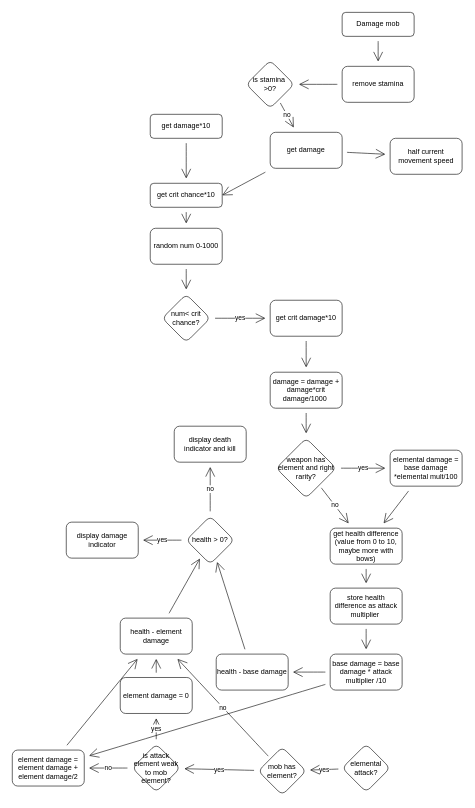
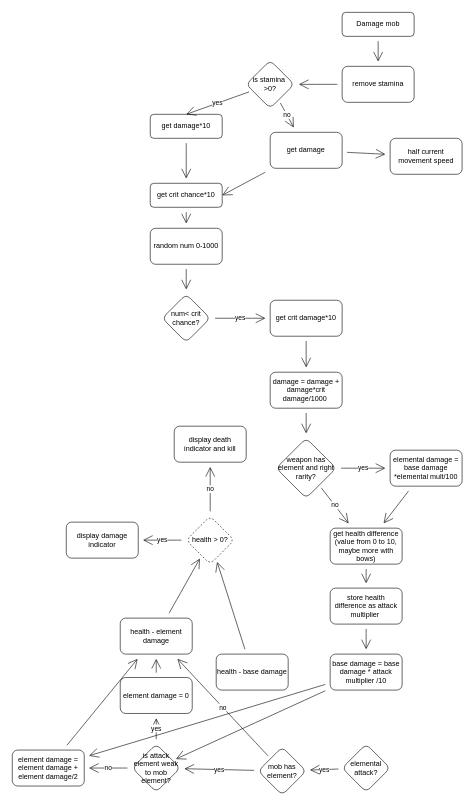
+ <mxCell id="51" value="yes" style="edgeStyle=none;curved=1;rounded=0;orthogonalLoop=1;jettySize=auto;html=1;entryX=0.5;entryY=0;entryDx=0;entryDy=0;endArrow=open;startSize=14;endSize=14;sourcePerimeterSpacing=8;targetPerimeterSpacing=8;" edge="1" parent="1" source="53" target="5"><mxGeometry relative="1" as="geometry" /></mxCell>
- <mxCell id="46" value="health &amp;gt; 0?" style="rhombus;whiteSpace=wrap;html=1;rounded=1;glass=0;strokeWidth=1;shadow=0;" parent="1" vertex="1"><mxGeometry x="310" y="860" width="80" height="80" as="geometry" /></mxCell>
+ <mxCell id="46" value="health &amp;gt; 0?" style="rhombus;whiteSpace=wrap;html=1;rounded=1;glass=0;strokeWidth=1;shadow=0;dashed=1;" parent="1" vertex="1"><mxGeometry x="310" y="860" width="80" height="80" as="geometry" /></mxCell>
- <mxCell id="25" value="" style="edgeStyle=none;curved=1;rounded=1;orthogonalLoop=1;jettySize=auto;html=1;endArrow=open;startSize=14;endSize=14;sourcePerimeterSpacing=8;targetPerimeterSpacing=8;" parent="1" source="27" target="29" edge="1"><mxGeometry relative="1" as="geometry" /></mxCell>
+ <mxCell id="25" value="" style="edgeStyle=none;curved=1;rounded=1;orthogonalLoop=1;jettySize=auto;html=1;endArrow=open;startSize=14;endSize=14;sourcePerimeterSpacing=8;targetPerimeterSpacing=8;" parent="1" source="27" target="39" edge="1"><mxGeometry relative="1" as="geometry" /></mxCell>
